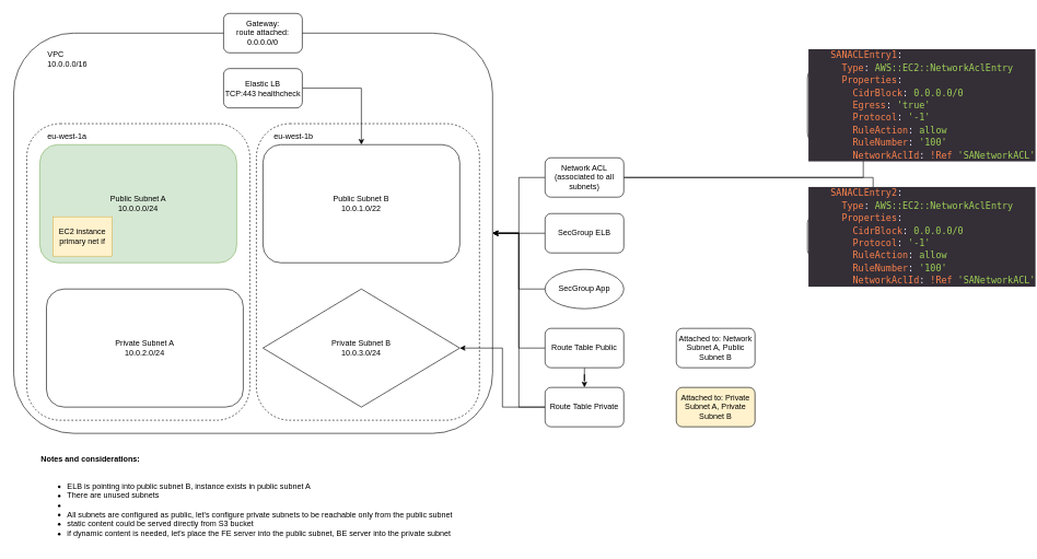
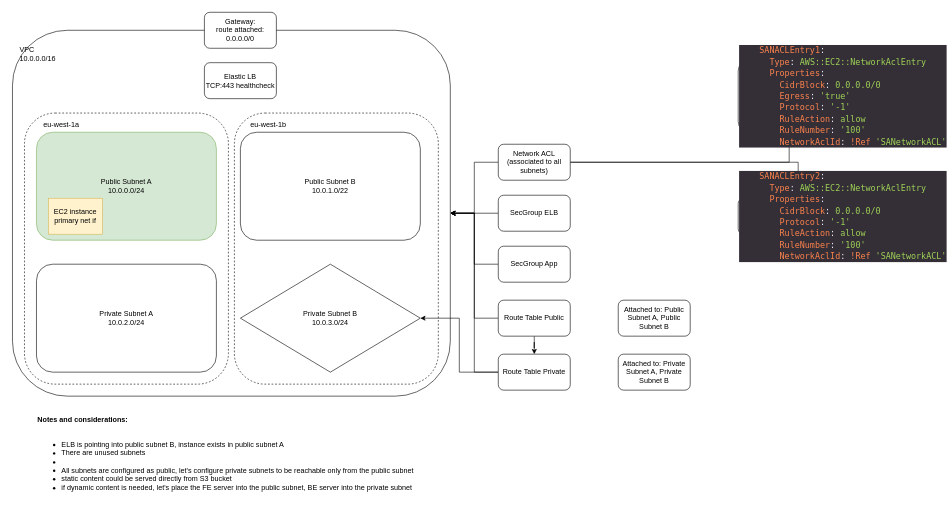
- <mxCell id="3" value="VPC&lt;br&gt;10.0.0.0/16" style="text;html=1;strokeColor=none;fillColor=none;align=left;verticalAlign=middle;whiteSpace=wrap;rounded=0;" parent="1" vertex="1"><mxGeometry x="70" y="70" width="70" height="40" as="geometry" /></mxCell>
+ <mxCell id="3" value="VPC&lt;br&gt;10.0.0.0/16" style="text;html=1;strokeColor=none;fillColor=none;align=left;verticalAlign=middle;whiteSpace=wrap;rounded=0;" parent="1" vertex="1"><mxGeometry x="30" y="70" width="70" height="40" as="geometry" /></mxCell>
- <mxCell id="24" style="edgeStyle=orthogonalEdgeStyle;rounded=0;orthogonalLoop=1;jettySize=auto;html=1;exitX=1;exitY=0.5;exitDx=0;exitDy=0;entryX=0.5;entryY=0;entryDx=0;entryDy=0;" parent="1" source="25" target="5" edge="1"><mxGeometry relative="1" as="geometry" /></mxCell>
- <mxCell id="29" value="SecGroup App" style="ellipse;whiteSpace=wrap;html=1;" parent="1" vertex="1"><mxGeometry x="830" y="410" width="120" height="60" as="geometry" /></mxCell>
+ <mxCell id="29" value="SecGroup App" style="rounded=1;whiteSpace=wrap;html=1;" parent="1" vertex="1"><mxGeometry x="830" y="410" width="120" height="60" as="geometry" /></mxCell>
- <mxCell id="7" value="Private Subnet A&lt;br&gt;10.0.2.0/24" style="rounded=1;whiteSpace=wrap;html=1;" parent="1" vertex="1"><mxGeometry x="70" y="440" width="300" height="180" as="geometry" /></mxCell>
+ <mxCell id="7" value="Private Subnet A&lt;br&gt;10.0.2.0/24" style="rounded=1;whiteSpace=wrap;html=1;" parent="1" vertex="1"><mxGeometry x="60" y="440" width="300" height="180" as="geometry" /></mxCell>
- <mxCell id="17" value="Attached to: Network Subnet A, Public Subnet B" style="rounded=1;whiteSpace=wrap;html=1;" parent="1" vertex="1"><mxGeometry x="1030" y="500" width="120" height="60" as="geometry" /></mxCell>
+ <mxCell id="17" value="Attached to: Public Subnet A, Public Subnet B" style="rounded=1;whiteSpace=wrap;html=1;" parent="1" vertex="1"><mxGeometry x="1030" y="500" width="120" height="60" as="geometry" /></mxCell>
- <mxCell id="21" value="Attached to: Private Subnet A, Private Subnet B" style="rounded=1;whiteSpace=wrap;html=1;fillColor=#fff2cc;" parent="1" vertex="1"><mxGeometry x="1030" y="590" width="120" height="60" as="geometry" /></mxCell>
+ <mxCell id="21" value="Attached to: Private Subnet A, Private Subnet B" style="rounded=1;whiteSpace=wrap;html=1;" parent="1" vertex="1"><mxGeometry x="1030" y="590" width="120" height="60" as="geometry" /></mxCell>
